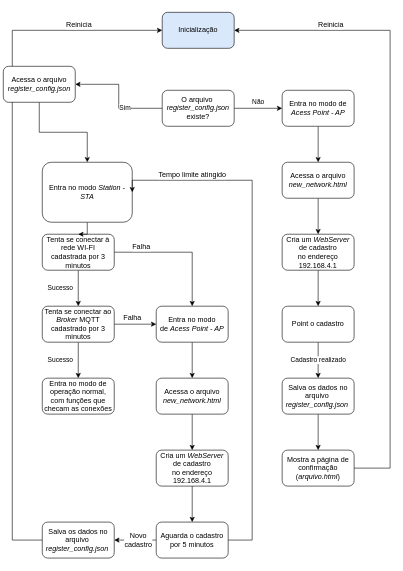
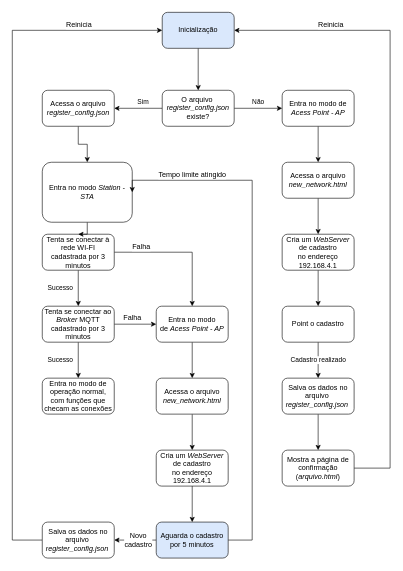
- <mxCell id="14" value="Acessa o arquivo &lt;i&gt;register_config.json&lt;/i&gt;" style="rounded=1;whiteSpace=wrap;html=1;" vertex="1" parent="1"><mxGeometry x="5" y="110" width="120" height="60" as="geometry" /></mxCell>
+ <mxCell id="14" value="Acessa o arquivo &lt;i&gt;register_config.json&lt;/i&gt;" style="rounded=1;whiteSpace=wrap;html=1;" vertex="1" parent="1"><mxGeometry x="70" y="150" width="120" height="60" as="geometry" /></mxCell>
+ <mxCell id="2" value="" style="edgeStyle=orthogonalEdgeStyle;rounded=0;orthogonalLoop=1;jettySize=auto;html=1;" edge="1" parent="1" source="5" target="8"><mxGeometry relative="1" as="geometry" /></mxCell>
- <mxCell id="40" value="Aguarda o cadastro por 5 minutos" style="rounded=1;whiteSpace=wrap;html=1;" vertex="1" parent="1"><mxGeometry x="260" y="870" width="120" height="60" as="geometry" /></mxCell>
+ <mxCell id="40" value="Aguarda o cadastro por 5 minutos" style="rounded=1;whiteSpace=wrap;html=1;fillColor=#dae8fc;" vertex="1" parent="1"><mxGeometry x="260" y="870" width="120" height="60" as="geometry" /></mxCell>
